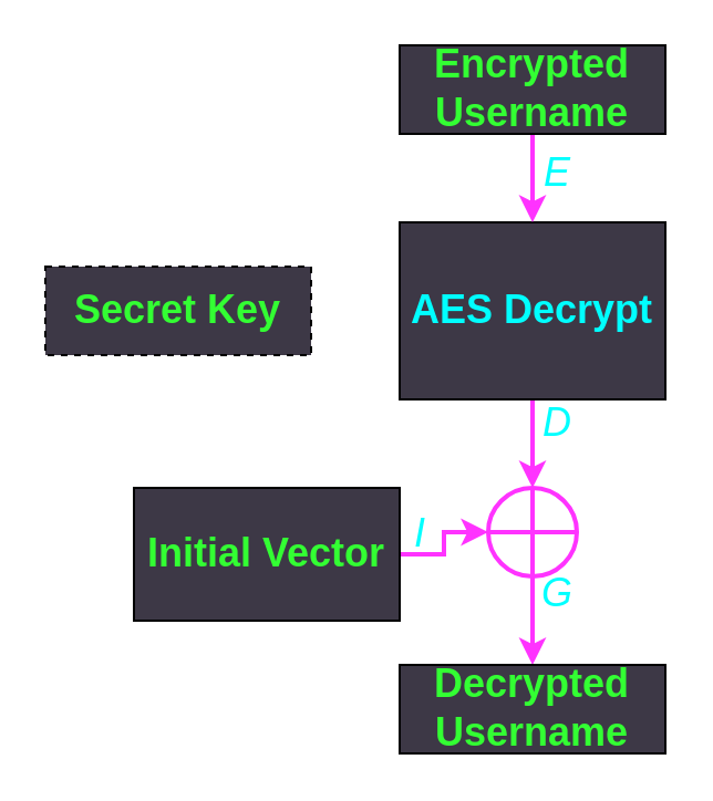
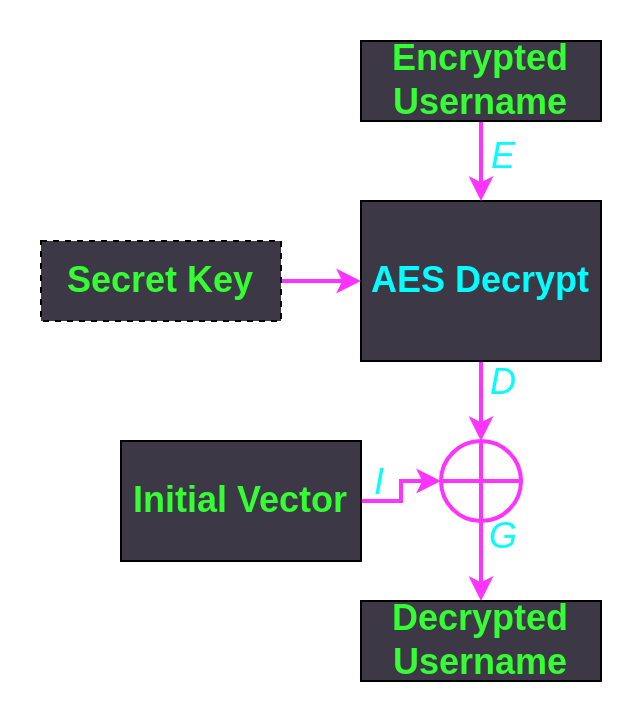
+ <mxCell id="15" style="edgeStyle=orthogonalEdgeStyle;rounded=0;orthogonalLoop=1;jettySize=auto;html=1;exitX=1;exitY=0.5;exitDx=0;exitDy=0;entryX=0;entryY=0.5;entryDx=0;entryDy=0;strokeWidth=2;fontSize=18;fontColor=#33FF33;fillColor=#3d3846;strokeColor=#FF33FF;" edge="1" parent="1" source="16" target="4"><mxGeometry relative="1" as="geometry" /></mxCell>
